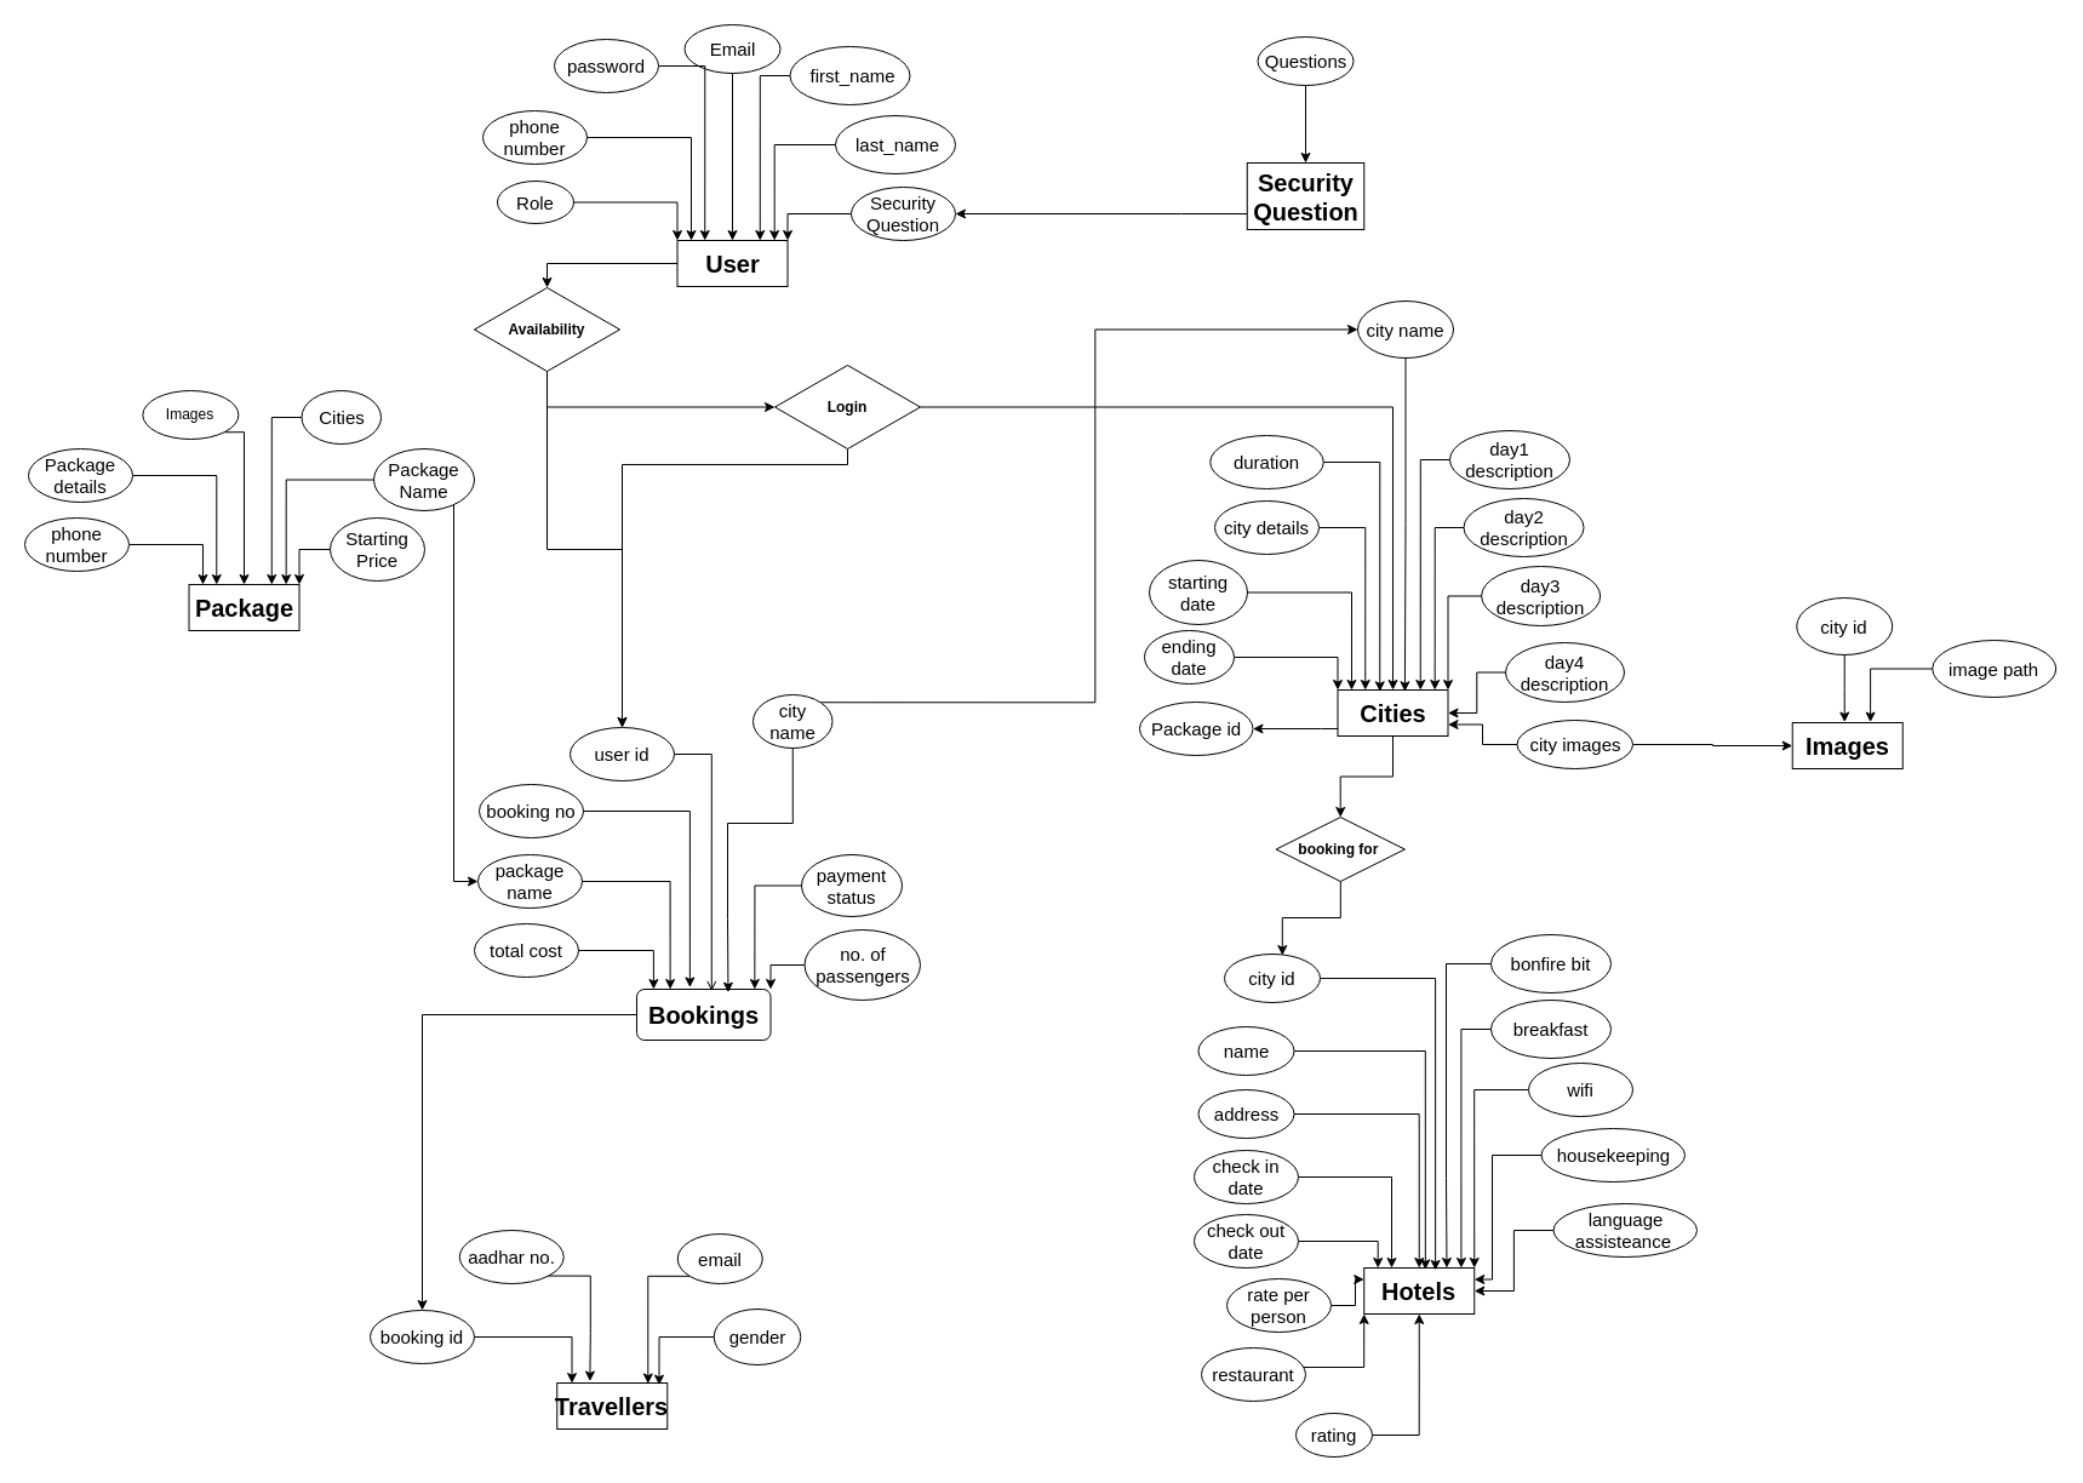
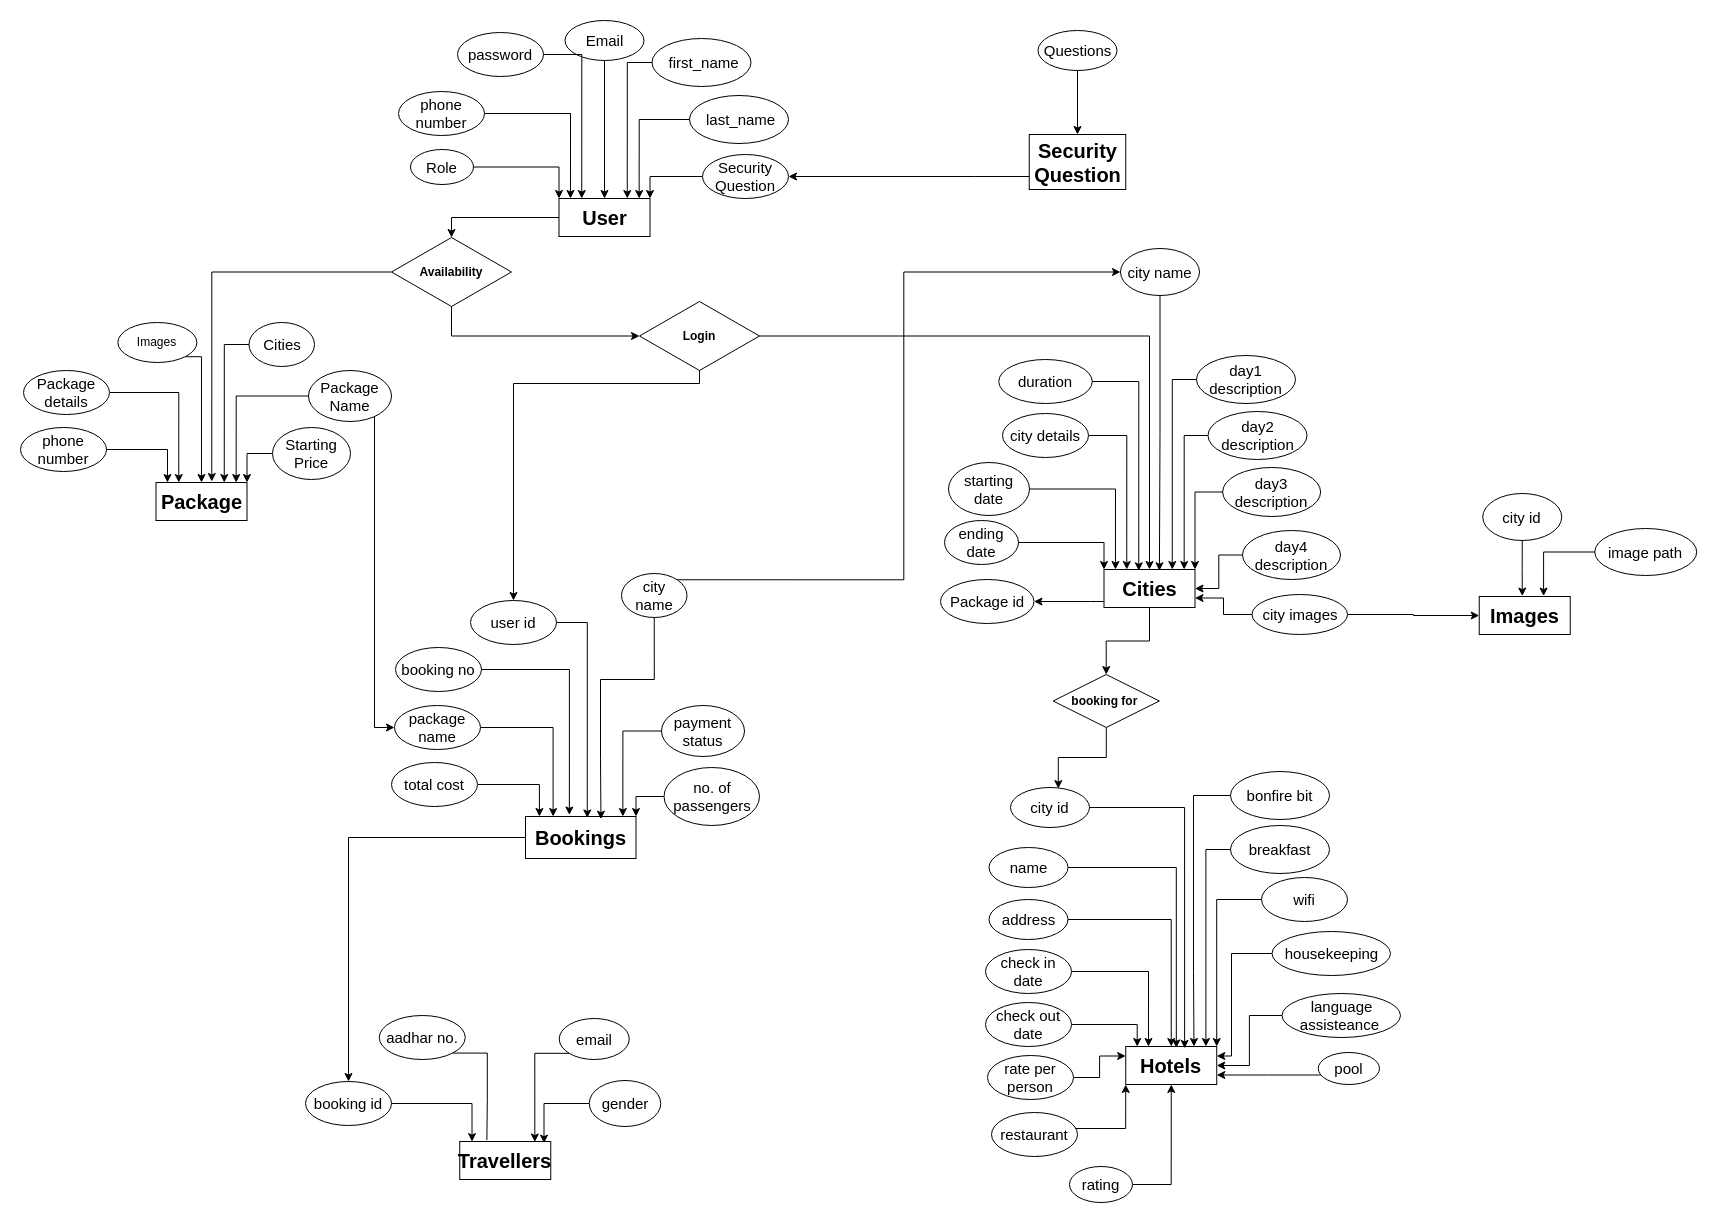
- <mxCell id="121" style="edgeStyle=orthogonalEdgeStyle;rounded=0;orthogonalLoop=1;jettySize=auto;html=1;" edge="1" parent="1" source="118" target="69"><mxGeometry relative="1" as="geometry" /></mxCell>
+ <mxCell id="121" style="edgeStyle=orthogonalEdgeStyle;rounded=0;orthogonalLoop=1;jettySize=auto;html=1;entryX=0.613;entryY=-0.026;entryDx=0;entryDy=0;entryPerimeter=0;" edge="1" parent="1" source="118" target="18"><mxGeometry relative="1" as="geometry" /></mxCell>
- <mxCell id="119" style="edgeStyle=orthogonalEdgeStyle;rounded=0;orthogonalLoop=1;jettySize=auto;html=1;entryX=0.559;entryY=0.035;entryDx=0;entryDy=0;entryPerimeter=0;endArrow=open;" edge="1" parent="1" source="69" target="56"><mxGeometry relative="1" as="geometry"><Array as="points"><mxPoint x="587" y="622" /></Array></mxGeometry></mxCell>
+ <mxCell id="119" style="edgeStyle=orthogonalEdgeStyle;rounded=0;orthogonalLoop=1;jettySize=auto;html=1;entryX=0.559;entryY=0.035;entryDx=0;entryDy=0;entryPerimeter=0;" edge="1" parent="1" source="69" target="56"><mxGeometry relative="1" as="geometry"><Array as="points"><mxPoint x="587" y="622" /></Array></mxGeometry></mxCell>
- <mxCell id="56" value="&lt;span style=&quot;font-size: 20px;&quot;&gt;&lt;b&gt;Bookings&lt;/b&gt;&lt;/span&gt;" style="whiteSpace=wrap;html=1;rounded=1;" vertex="1" parent="1"><mxGeometry x="525" y="816" width="110.5" height="42" as="geometry" /></mxCell>
+ <mxCell id="56" value="&lt;span style=&quot;font-size: 20px;&quot;&gt;&lt;b&gt;Bookings&lt;/b&gt;&lt;/span&gt;" style="rounded=0;whiteSpace=wrap;html=1;" vertex="1" parent="1"><mxGeometry x="525" y="816" width="110.5" height="42" as="geometry" /></mxCell>
+ <mxCell id="102" value="&lt;span style=&quot;font-size: 15px;&quot;&gt;pool&lt;/span&gt;" style="ellipse;whiteSpace=wrap;html=1;" vertex="1" parent="1"><mxGeometry x="1317.75" y="1052" width="61.25" height="32" as="geometry" /></mxCell>
+ <mxCell id="101" style="edgeStyle=orthogonalEdgeStyle;rounded=0;orthogonalLoop=1;jettySize=auto;html=1;entryX=1;entryY=0.75;entryDx=0;entryDy=0;" edge="1" parent="1" source="102" target="83"><mxGeometry relative="1" as="geometry"><Array as="points"><mxPoint x="1267" y="1075" /></Array></mxGeometry></mxCell>
- <mxCell id="104" value="&lt;span style=&quot;font-size: 15px;&quot;&gt;rate per person&lt;/span&gt;" style="ellipse;whiteSpace=wrap;html=1;" vertex="1" parent="1"><mxGeometry x="1012" y="1055" width="86" height="44" as="geometry" /></mxCell>
+ <mxCell id="104" value="&lt;span style=&quot;font-size: 15px;&quot;&gt;rate per person&lt;/span&gt;" style="ellipse;whiteSpace=wrap;html=1;" vertex="1" parent="1"><mxGeometry x="987" y="1055" width="86" height="44" as="geometry" /></mxCell>
- <mxCell id="76" style="edgeStyle=orthogonalEdgeStyle;rounded=0;orthogonalLoop=1;jettySize=auto;html=1;exitX=1;exitY=1;exitDx=0;exitDy=0;entryX=0.298;entryY=-0.039;entryDx=0;entryDy=0;entryPerimeter=0;" edge="1" parent="1" source="74" target="70"><mxGeometry relative="1" as="geometry"><Array as="points"><mxPoint x="486.75" y="1053" /><mxPoint x="486.75" y="1100" /></Array></mxGeometry></mxCell>
+ <mxCell id="76" style="edgeStyle=orthogonalEdgeStyle;rounded=0;orthogonalLoop=1;jettySize=auto;html=1;exitX=1;exitY=1;exitDx=0;exitDy=0;entryX=0.298;entryY=-0.039;entryDx=0;entryDy=0;entryPerimeter=0;endArrow=none;" edge="1" parent="1" source="74" target="70"><mxGeometry relative="1" as="geometry"><Array as="points"><mxPoint x="486.75" y="1053" /><mxPoint x="486.75" y="1100" /></Array></mxGeometry></mxCell>
